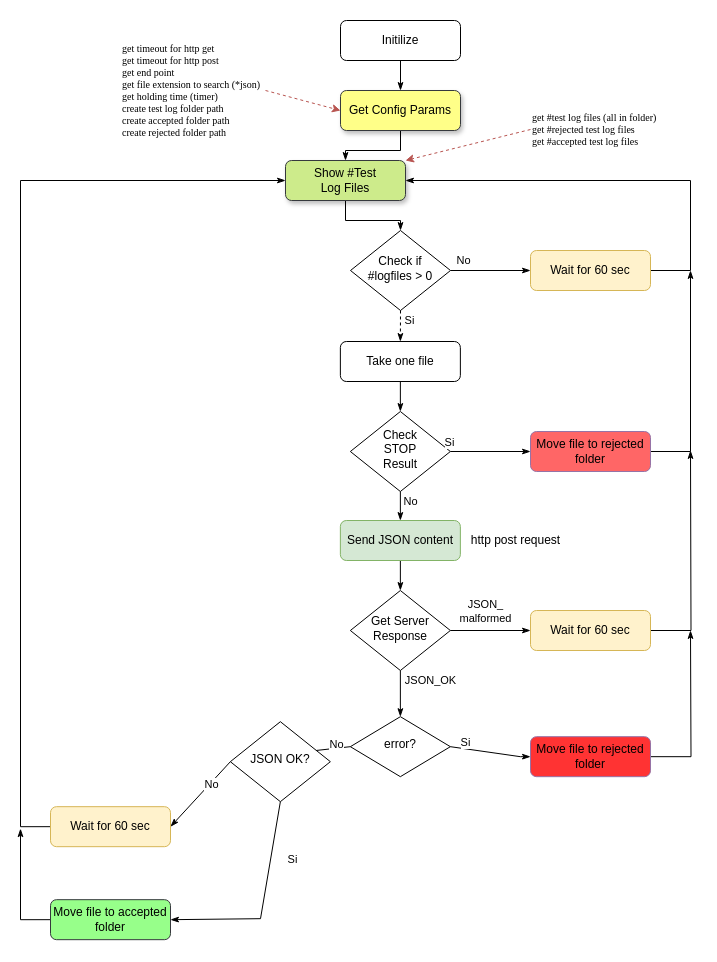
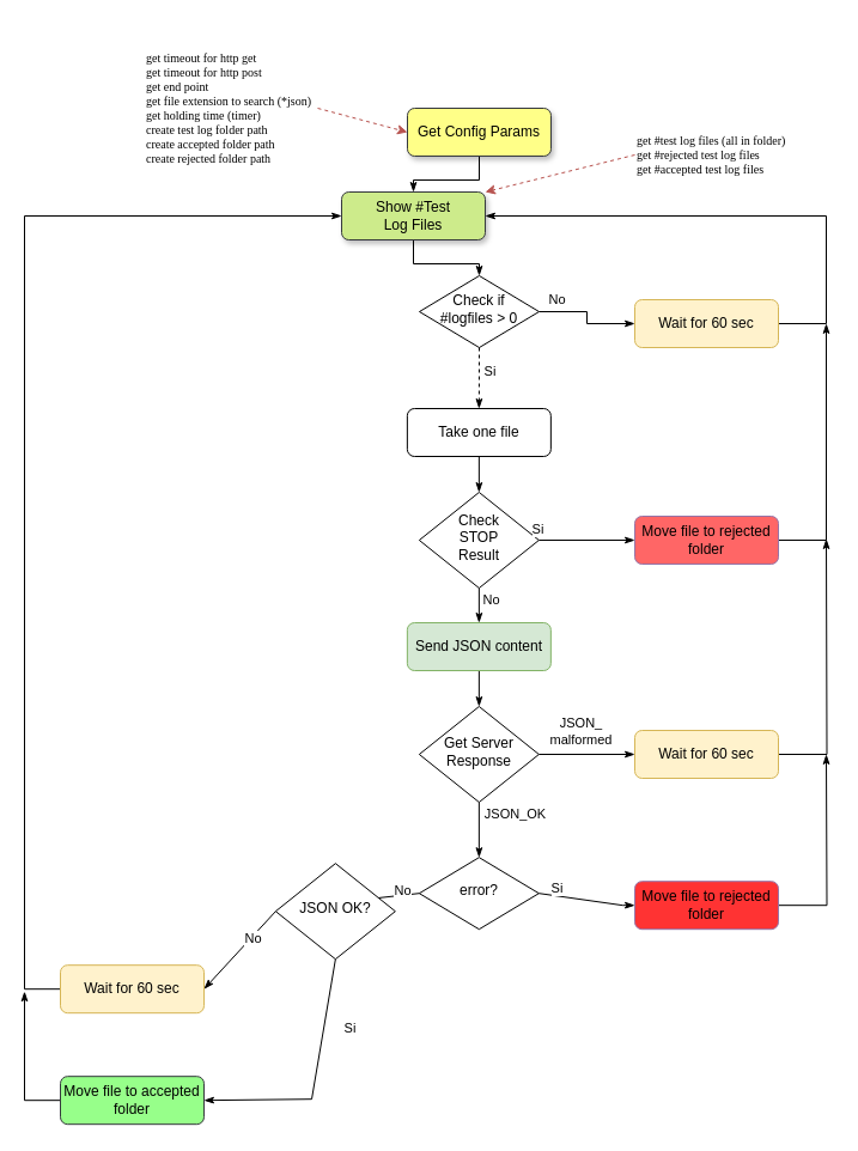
- <mxCell id="45" value="Initilize" style="rounded=1;whiteSpace=wrap;html=1;fontSize=12;glass=0;strokeWidth=1;shadow=0;" parent="1" vertex="1"><mxGeometry x="340" y="20" width="120" height="40" as="geometry" /></mxCell>
- <mxCell id="44" style="edgeStyle=orthogonalEdgeStyle;rounded=0;orthogonalLoop=1;jettySize=auto;html=1;entryX=0.5;entryY=0;entryDx=0;entryDy=0;endArrow=classicThin;endFill=1;" parent="1" source="45" target="3" edge="1"><mxGeometry relative="1" as="geometry" /></mxCell>
- <mxCell id="5" value="Check if &lt;br&gt;#logfiles &amp;gt; 0" style="rhombus;whiteSpace=wrap;html=1;shadow=0;fontFamily=Helvetica;fontSize=12;align=center;strokeWidth=1;spacing=6;spacingTop=-4;" parent="1" vertex="1"><mxGeometry x="350" y="230" width="100" height="80" as="geometry" /></mxCell>
+ <mxCell id="5" value="Check if &lt;br&gt;#logfiles &amp;gt; 0" style="rhombus;whiteSpace=wrap;html=1;shadow=0;fontFamily=Helvetica;fontSize=12;align=center;strokeWidth=1;spacing=6;spacingTop=-4;" parent="1" vertex="1"><mxGeometry x="350" y="230" width="100" height="60" as="geometry" /></mxCell>
- <mxCell id="51" value="http post request" style="text;html=1;align=center;verticalAlign=middle;resizable=0;points=[];autosize=1;strokeColor=none;fillColor=none;" parent="1" vertex="1"><mxGeometry x="459.86" y="525" width="110" height="30" as="geometry" /></mxCell>
